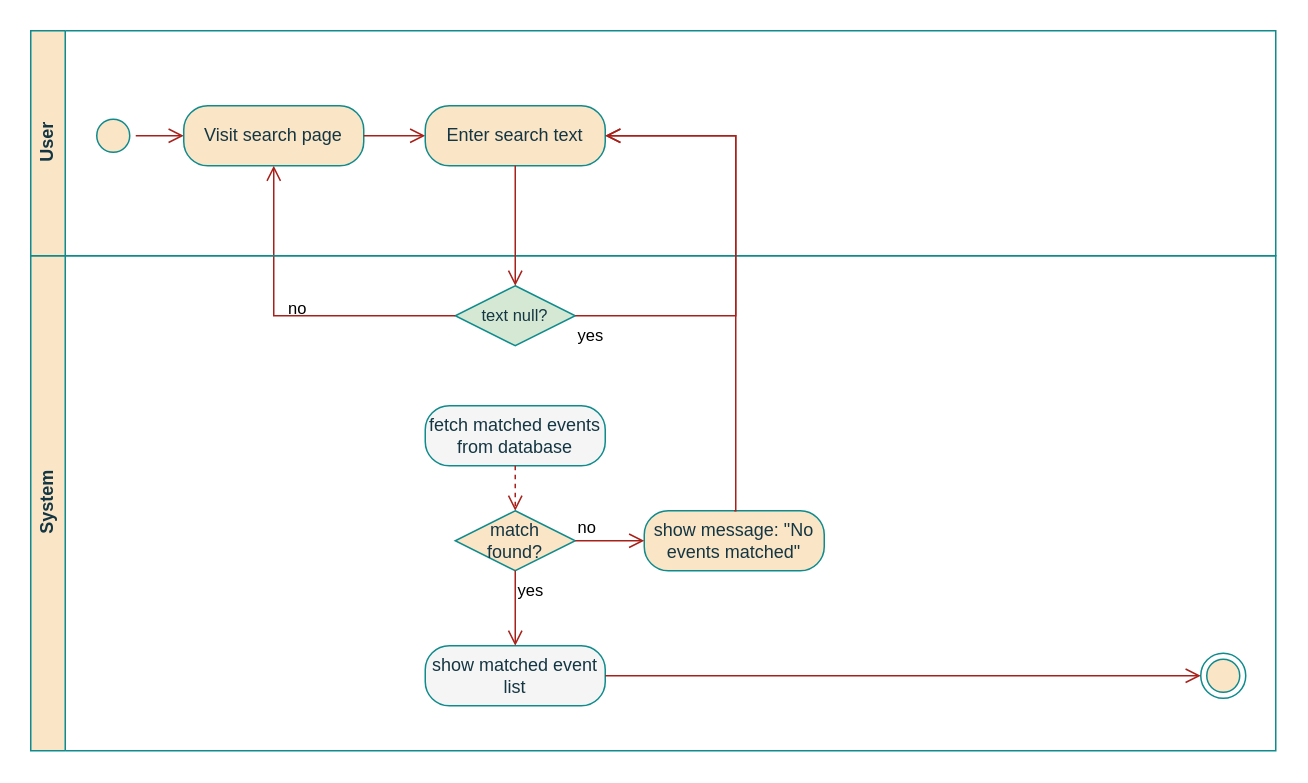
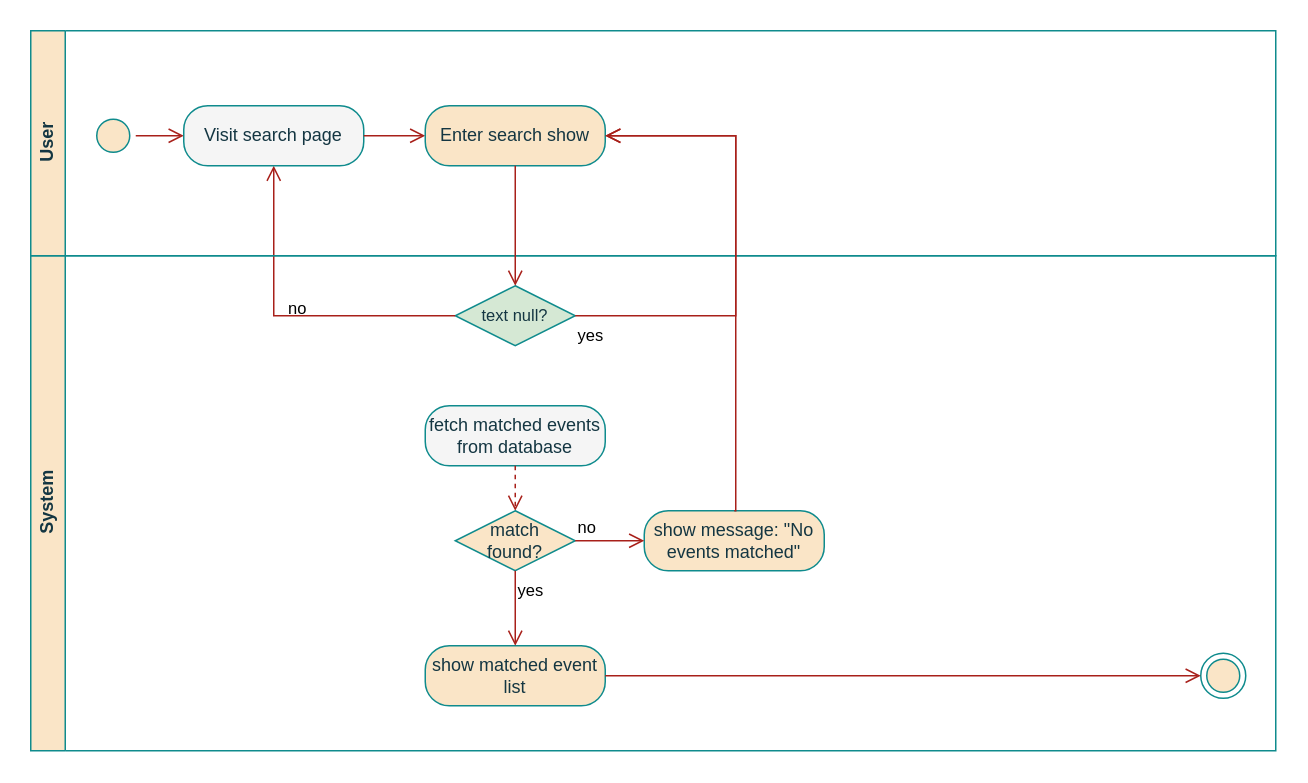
- <mxCell id="17" value="Visit search page" style="rounded=1;whiteSpace=wrap;html=1;arcSize=40;fontColor=#143642;fillColor=#FAE5C7;strokeColor=#0F8B8D;labelBackgroundColor=none;" vertex="1" parent="14"><mxGeometry x="102" y="50" width="120" height="40" as="geometry" /></mxCell>
+ <mxCell id="17" value="Visit search page" style="rounded=1;whiteSpace=wrap;html=1;arcSize=40;fontColor=#143642;fillColor=#f5f5f5;strokeColor=#0F8B8D;labelBackgroundColor=none;" vertex="1" parent="14"><mxGeometry x="102" y="50" width="120" height="40" as="geometry" /></mxCell>
- <mxCell id="19" value="Enter search text" style="rounded=1;whiteSpace=wrap;html=1;arcSize=40;fontColor=#143642;fillColor=#FAE5C7;strokeColor=#0F8B8D;labelBackgroundColor=none;" vertex="1" parent="14"><mxGeometry x="263" y="50" width="120" height="40" as="geometry" /></mxCell>
+ <mxCell id="19" value="Enter search show" style="rounded=1;whiteSpace=wrap;html=1;arcSize=40;fontColor=#143642;fillColor=#FAE5C7;strokeColor=#0F8B8D;labelBackgroundColor=none;" vertex="1" parent="14"><mxGeometry x="263" y="50" width="120" height="40" as="geometry" /></mxCell>
- <mxCell id="11" value="show matched event list" style="rounded=1;whiteSpace=wrap;html=1;arcSize=40;fontColor=#143642;fillColor=#f5f5f5;strokeColor=#0F8B8D;labelBackgroundColor=none;" vertex="1" parent="2"><mxGeometry x="263" y="260" width="120" height="40" as="geometry" /></mxCell>
+ <mxCell id="11" value="show matched event list" style="rounded=1;whiteSpace=wrap;html=1;arcSize=40;fontColor=#143642;fillColor=#FAE5C7;strokeColor=#0F8B8D;labelBackgroundColor=none;" vertex="1" parent="2"><mxGeometry x="263" y="260" width="120" height="40" as="geometry" /></mxCell>
